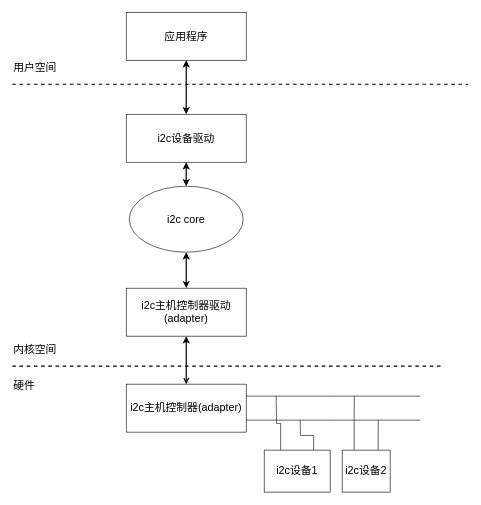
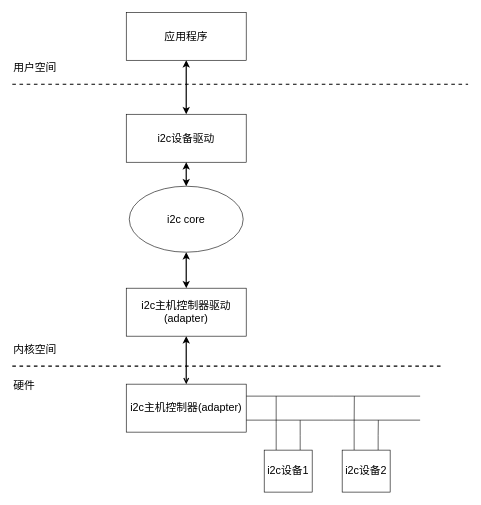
- <mxCell id="17" value="&lt;font style=&quot;font-size: 18px&quot;&gt;i2c设备1&lt;/font&gt;" style="rounded=0;whiteSpace=wrap;html=1;" vertex="1" parent="1"><mxGeometry x="440" y="750" width="110" height="70" as="geometry" /></mxCell>
+ <mxCell id="17" value="&lt;font style=&quot;font-size: 18px&quot;&gt;i2c设备1&lt;/font&gt;" style="rounded=0;whiteSpace=wrap;html=1;" vertex="1" parent="1"><mxGeometry x="440" y="750" width="80" height="70" as="geometry" /></mxCell>
